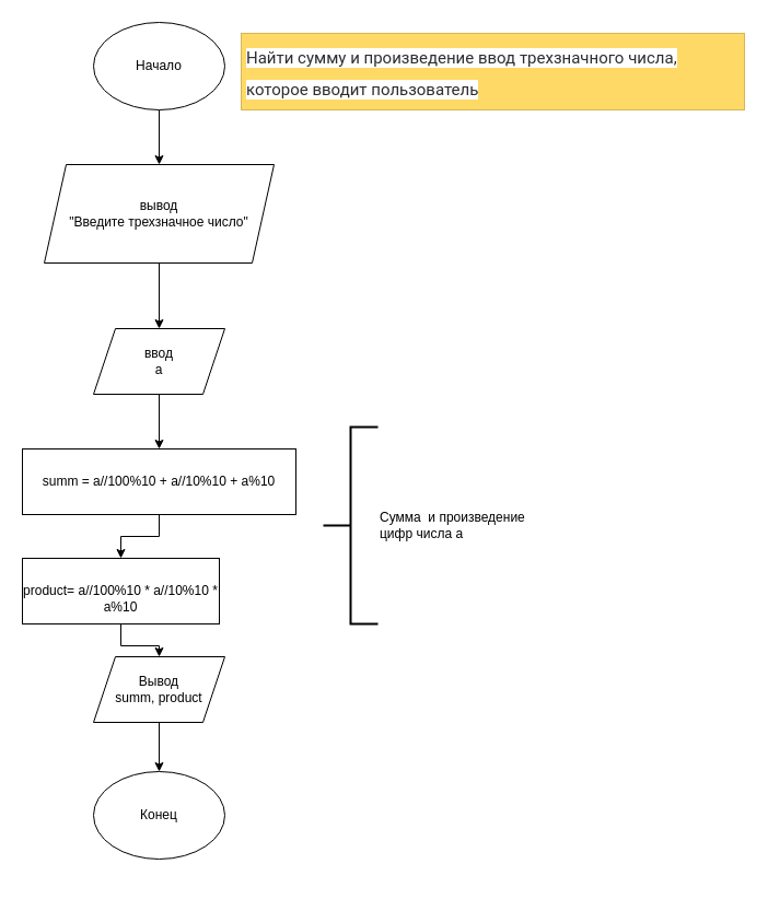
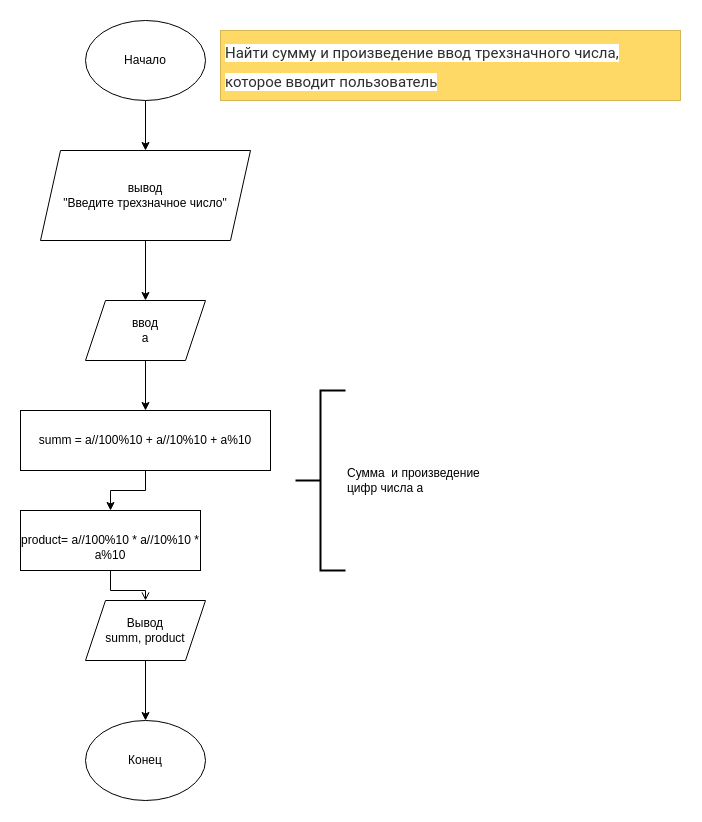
- <mxCell id="11" style="edgeStyle=orthogonalEdgeStyle;rounded=0;orthogonalLoop=1;jettySize=auto;html=1;exitX=0.5;exitY=1;exitDx=0;exitDy=0;entryX=0.5;entryY=0;entryDx=0;entryDy=0;" parent="1" source="12" target="15" edge="1"><mxGeometry relative="1" as="geometry" /></mxCell>
+ <mxCell id="11" style="edgeStyle=orthogonalEdgeStyle;rounded=0;orthogonalLoop=1;jettySize=auto;html=1;exitX=0.5;exitY=1;exitDx=0;exitDy=0;entryX=0.5;entryY=0;entryDx=0;entryDy=0;endArrow=open;" parent="1" source="12" target="15" edge="1"><mxGeometry relative="1" as="geometry" /></mxCell>
- <mxCell id="13" value="Конец" style="ellipse;whiteSpace=wrap;html=1;" parent="1" vertex="1"><mxGeometry x="85" y="705" width="120" height="80" as="geometry" /></mxCell>
+ <mxCell id="13" value="Конец" style="ellipse;whiteSpace=wrap;html=1;" parent="1" vertex="1"><mxGeometry x="85" y="720" width="120" height="80" as="geometry" /></mxCell>
